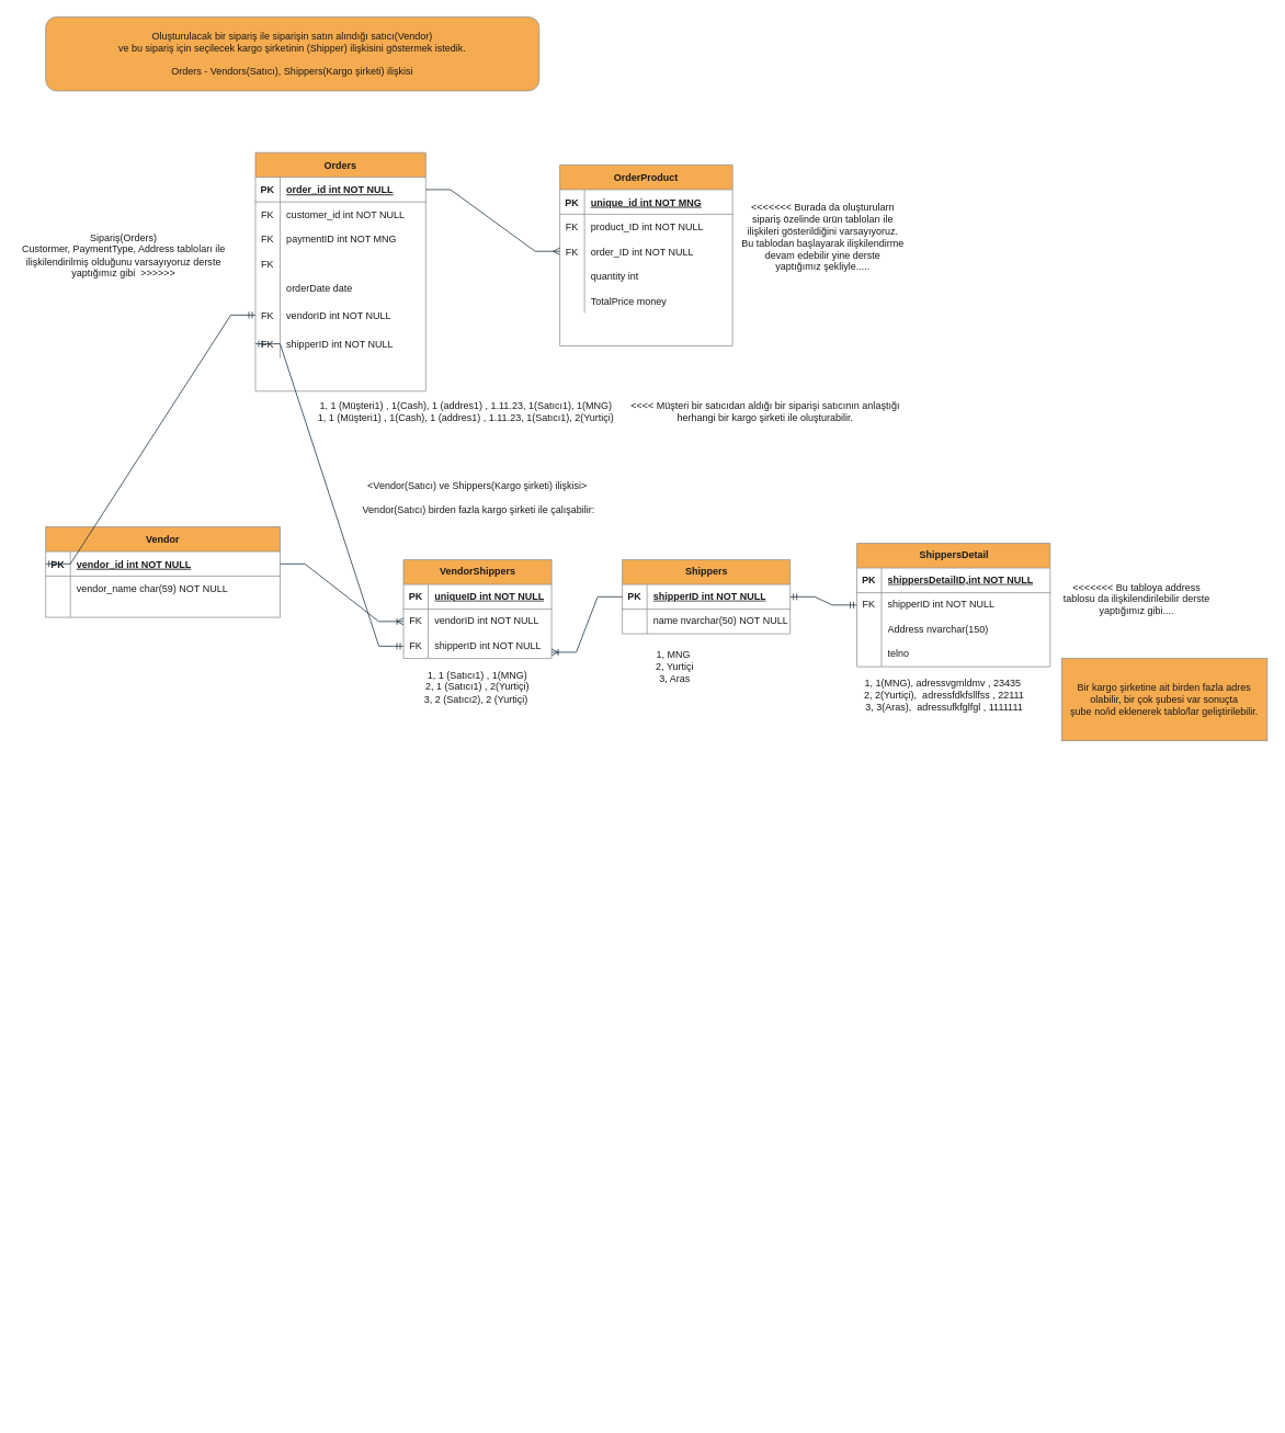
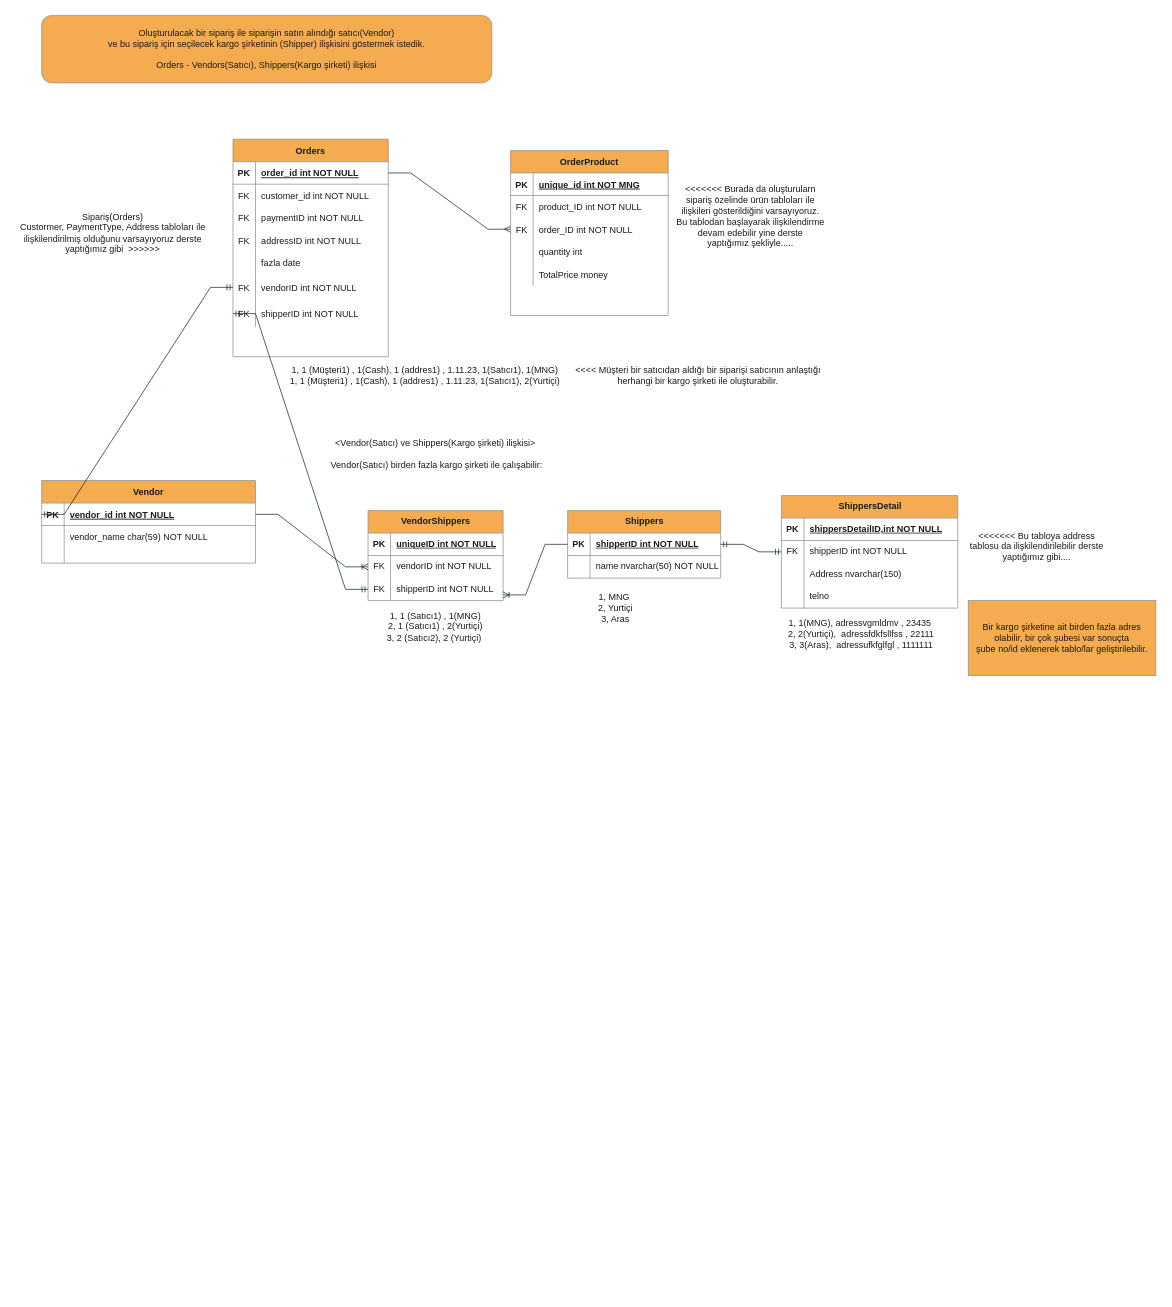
- <mxCell id="44" value="paymentID int NOT MNG" style="shape=partialRectangle;overflow=hidden;connectable=0;fillColor=none;top=0;left=0;bottom=0;right=0;align=left;spacingLeft=6;labelBackgroundColor=none;strokeColor=#909090;fontColor=#1A1A1A;" parent="42" vertex="1"><mxGeometry x="30" width="177" height="30" as="geometry"><mxRectangle width="177" height="30" as="alternateBounds" /></mxGeometry></mxCell>
+ <mxCell id="44" value="paymentID int NOT NULL" style="shape=partialRectangle;overflow=hidden;connectable=0;fillColor=none;top=0;left=0;bottom=0;right=0;align=left;spacingLeft=6;labelBackgroundColor=none;strokeColor=#909090;fontColor=#1A1A1A;" parent="42" vertex="1"><mxGeometry x="30" width="177" height="30" as="geometry"><mxRectangle width="177" height="30" as="alternateBounds" /></mxGeometry></mxCell>
+ <mxCell id="47" value="addressID int NOT NULL" style="shape=partialRectangle;overflow=hidden;connectable=0;fillColor=none;top=0;left=0;bottom=0;right=0;align=left;spacingLeft=6;labelBackgroundColor=none;strokeColor=#909090;fontColor=#1A1A1A;" parent="45" vertex="1"><mxGeometry x="30" width="177" height="30" as="geometry"><mxRectangle width="177" height="30" as="alternateBounds" /></mxGeometry></mxCell>
- <mxCell id="50" value="orderDate date" style="shape=partialRectangle;overflow=hidden;connectable=0;fillColor=none;top=0;left=0;bottom=0;right=0;align=left;spacingLeft=6;labelBackgroundColor=none;strokeColor=#909090;fontColor=#1A1A1A;" parent="48" vertex="1"><mxGeometry x="30" width="177" height="30" as="geometry"><mxRectangle width="177" height="30" as="alternateBounds" /></mxGeometry></mxCell>
+ <mxCell id="50" value="fazla date" style="shape=partialRectangle;overflow=hidden;connectable=0;fillColor=none;top=0;left=0;bottom=0;right=0;align=left;spacingLeft=6;labelBackgroundColor=none;strokeColor=#909090;fontColor=#1A1A1A;" parent="48" vertex="1"><mxGeometry x="30" width="177" height="30" as="geometry"><mxRectangle width="177" height="30" as="alternateBounds" /></mxGeometry></mxCell>
